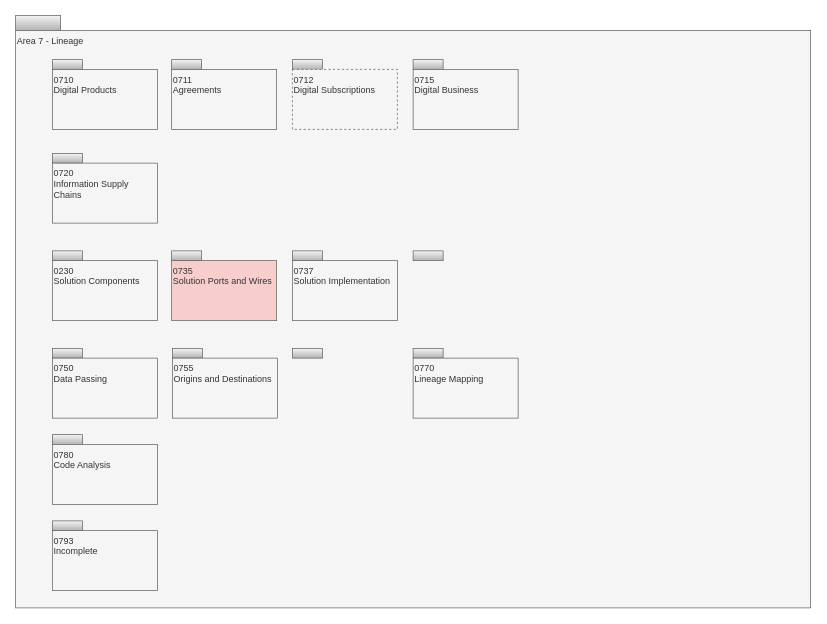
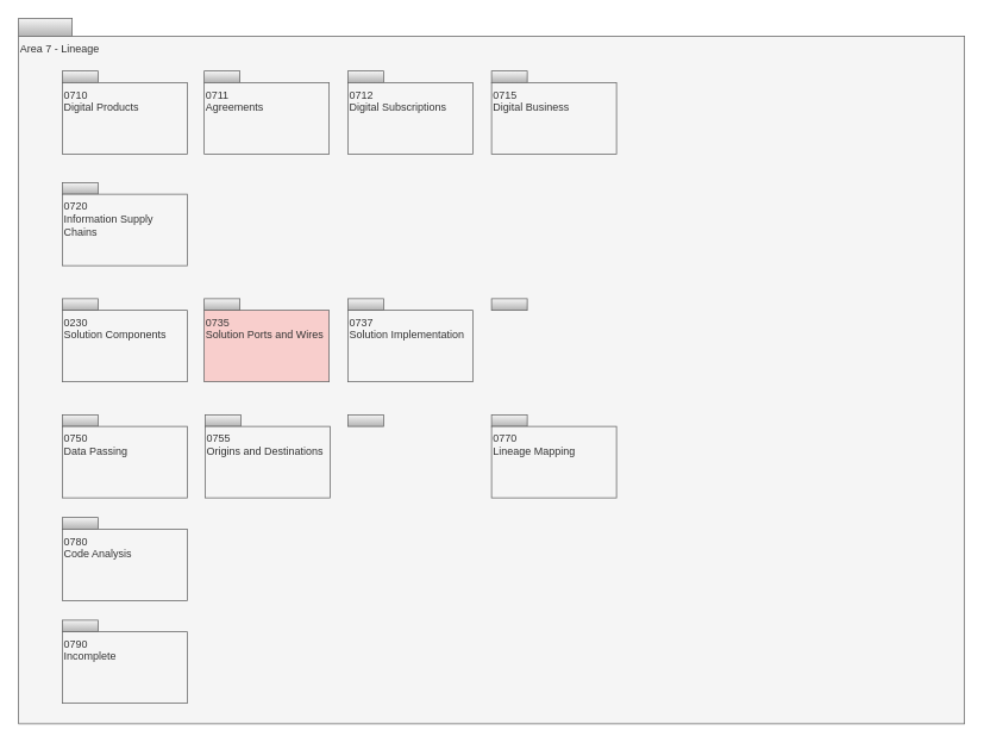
- <mxCell id="31" value="0712&lt;br&gt;Digital Subscriptions" style="rounded=0;whiteSpace=wrap;html=1;align=left;verticalAlign=top;fillColor=#f5f5f5;fontColor=#333333;strokeColor=#666666;dashed=1;" vertex="1" parent="1"><mxGeometry x="389" y="92" width="140" height="80" as="geometry" /></mxCell>
+ <mxCell id="31" value="0712&lt;br&gt;Digital Subscriptions" style="rounded=0;whiteSpace=wrap;html=1;align=left;verticalAlign=top;fillColor=#f5f5f5;fontColor=#333333;strokeColor=#666666;" vertex="1" parent="1"><mxGeometry x="389" y="92" width="140" height="80" as="geometry" /></mxCell>
- <mxCell id="25" value="0793&lt;br&gt;Incomplete" style="rounded=0;whiteSpace=wrap;html=1;align=left;verticalAlign=top;fillColor=#f5f5f5;fontColor=#333333;strokeColor=#666666;" parent="1" vertex="1"><mxGeometry x="69" y="707" width="140" height="80" as="geometry" /></mxCell>
+ <mxCell id="25" value="0790&lt;br&gt;Incomplete" style="rounded=0;whiteSpace=wrap;html=1;align=left;verticalAlign=top;fillColor=#f5f5f5;fontColor=#333333;strokeColor=#666666;" parent="1" vertex="1"><mxGeometry x="69" y="707" width="140" height="80" as="geometry" /></mxCell>
